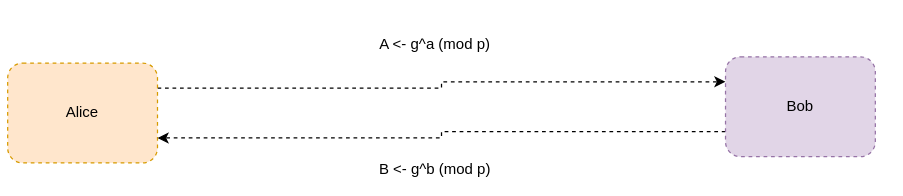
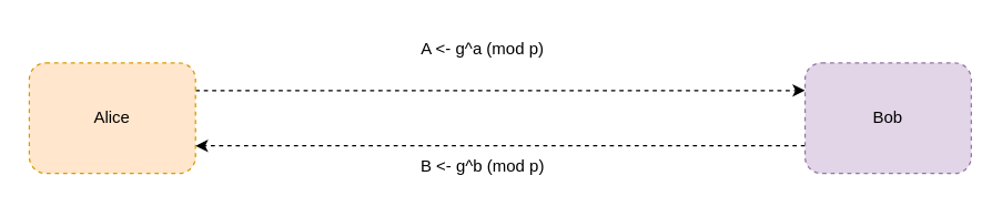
- <mxCell id="3" value="Alice" style="rounded=1;whiteSpace=wrap;html=1;dashed=1;fillColor=#ffe6cc;strokeColor=#d79b00;" vertex="1" parent="1"><mxGeometry x="5" y="50" width="120" height="80" as="geometry" /></mxCell>
+ <mxCell id="3" value="Alice" style="rounded=1;whiteSpace=wrap;html=1;dashed=1;fillColor=#ffe6cc;strokeColor=#d79b00;" vertex="1" parent="1"><mxGeometry x="20" y="45" width="120" height="80" as="geometry" /></mxCell>
- <mxCell id="7" value="B &amp;lt;- g^b (mod p)" style="text;html=1;align=center;verticalAlign=middle;whiteSpace=wrap;rounded=0;" vertex="1" parent="1"><mxGeometry x="300" y="120" width="95" height="30" as="geometry" /></mxCell>
+ <mxCell id="7" value="B &amp;lt;- g^b (mod p)" style="text;html=1;align=center;verticalAlign=middle;whiteSpace=wrap;rounded=0;" vertex="1" parent="1"><mxGeometry x="300" y="105" width="95" height="30" as="geometry" /></mxCell>
